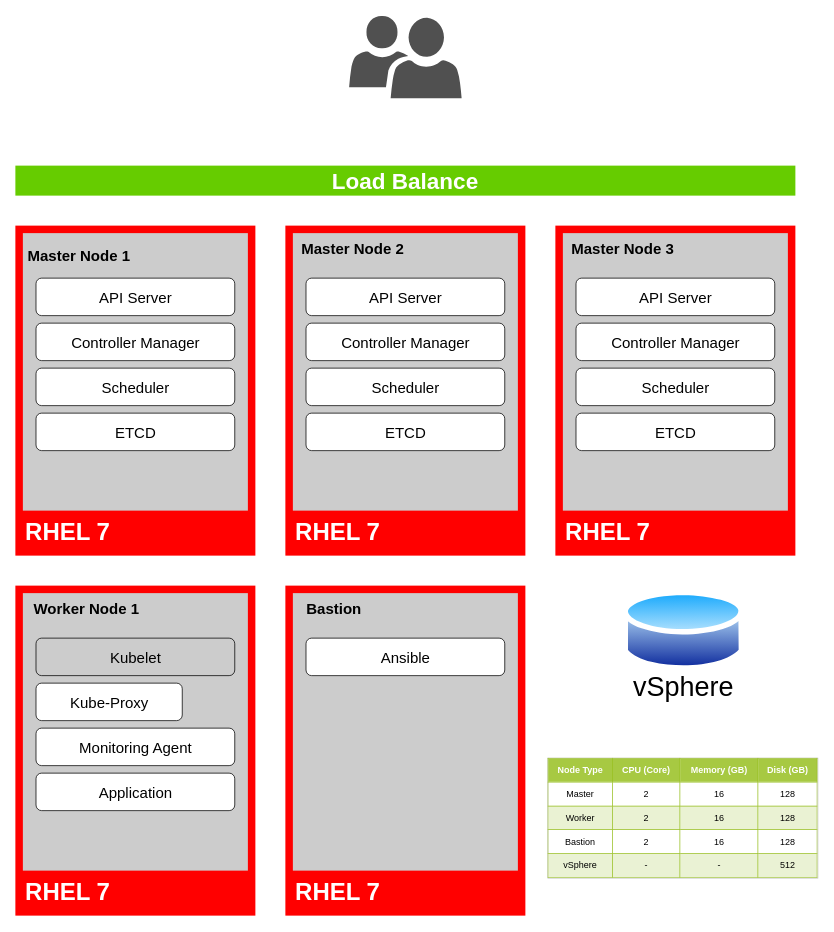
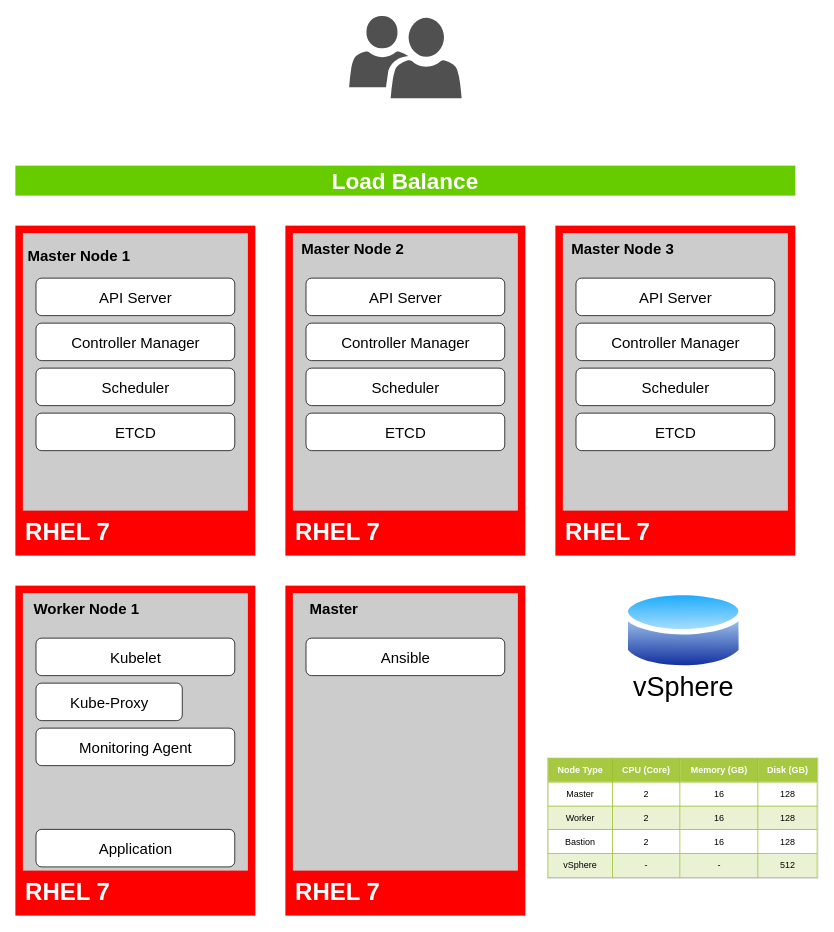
- <mxCell id="48" value="&lt;font style=&quot;font-size: 20px&quot;&gt;&lt;b&gt;Bastion&lt;/b&gt;&lt;/font&gt;" style="text;html=1;strokeColor=none;fillColor=none;align=center;verticalAlign=middle;whiteSpace=wrap;rounded=0;" parent="44" vertex="1"><mxGeometry x="20" y="20" width="90" height="20" as="geometry" /></mxCell>
+ <mxCell id="48" value="&lt;font style=&quot;font-size: 20px&quot;&gt;&lt;b&gt;Master&lt;/b&gt;&lt;/font&gt;" style="text;html=1;strokeColor=none;fillColor=none;align=center;verticalAlign=middle;whiteSpace=wrap;rounded=0;" parent="44" vertex="1"><mxGeometry x="20" y="20" width="90" height="20" as="geometry" /></mxCell>
- <mxCell id="34" value="&lt;font style=&quot;font-size: 20px&quot;&gt;Kubelet&lt;/font&gt;" style="rounded=1;whiteSpace=wrap;html=1;fillColor=#cccccc;" parent="29" vertex="1"><mxGeometry x="27.5" y="70" width="265" height="50" as="geometry" /></mxCell>
+ <mxCell id="34" value="&lt;font style=&quot;font-size: 20px&quot;&gt;Kubelet&lt;/font&gt;" style="rounded=1;whiteSpace=wrap;html=1;fillColor=#FFFFFF;" parent="29" vertex="1"><mxGeometry x="27.5" y="70" width="265" height="50" as="geometry" /></mxCell>
- <mxCell id="37" value="&lt;font style=&quot;font-size: 20px&quot;&gt;Application&lt;/font&gt;" style="rounded=1;whiteSpace=wrap;html=1;fillColor=#FFFFFF;" parent="29" vertex="1"><mxGeometry x="27.5" y="250" width="265" height="50" as="geometry" /></mxCell>
+ <mxCell id="37" value="&lt;font style=&quot;font-size: 20px&quot;&gt;Application&lt;/font&gt;" style="rounded=1;whiteSpace=wrap;html=1;fillColor=#FFFFFF;" parent="29" vertex="1"><mxGeometry x="27.5" y="325" width="265" height="50" as="geometry" /></mxCell>
